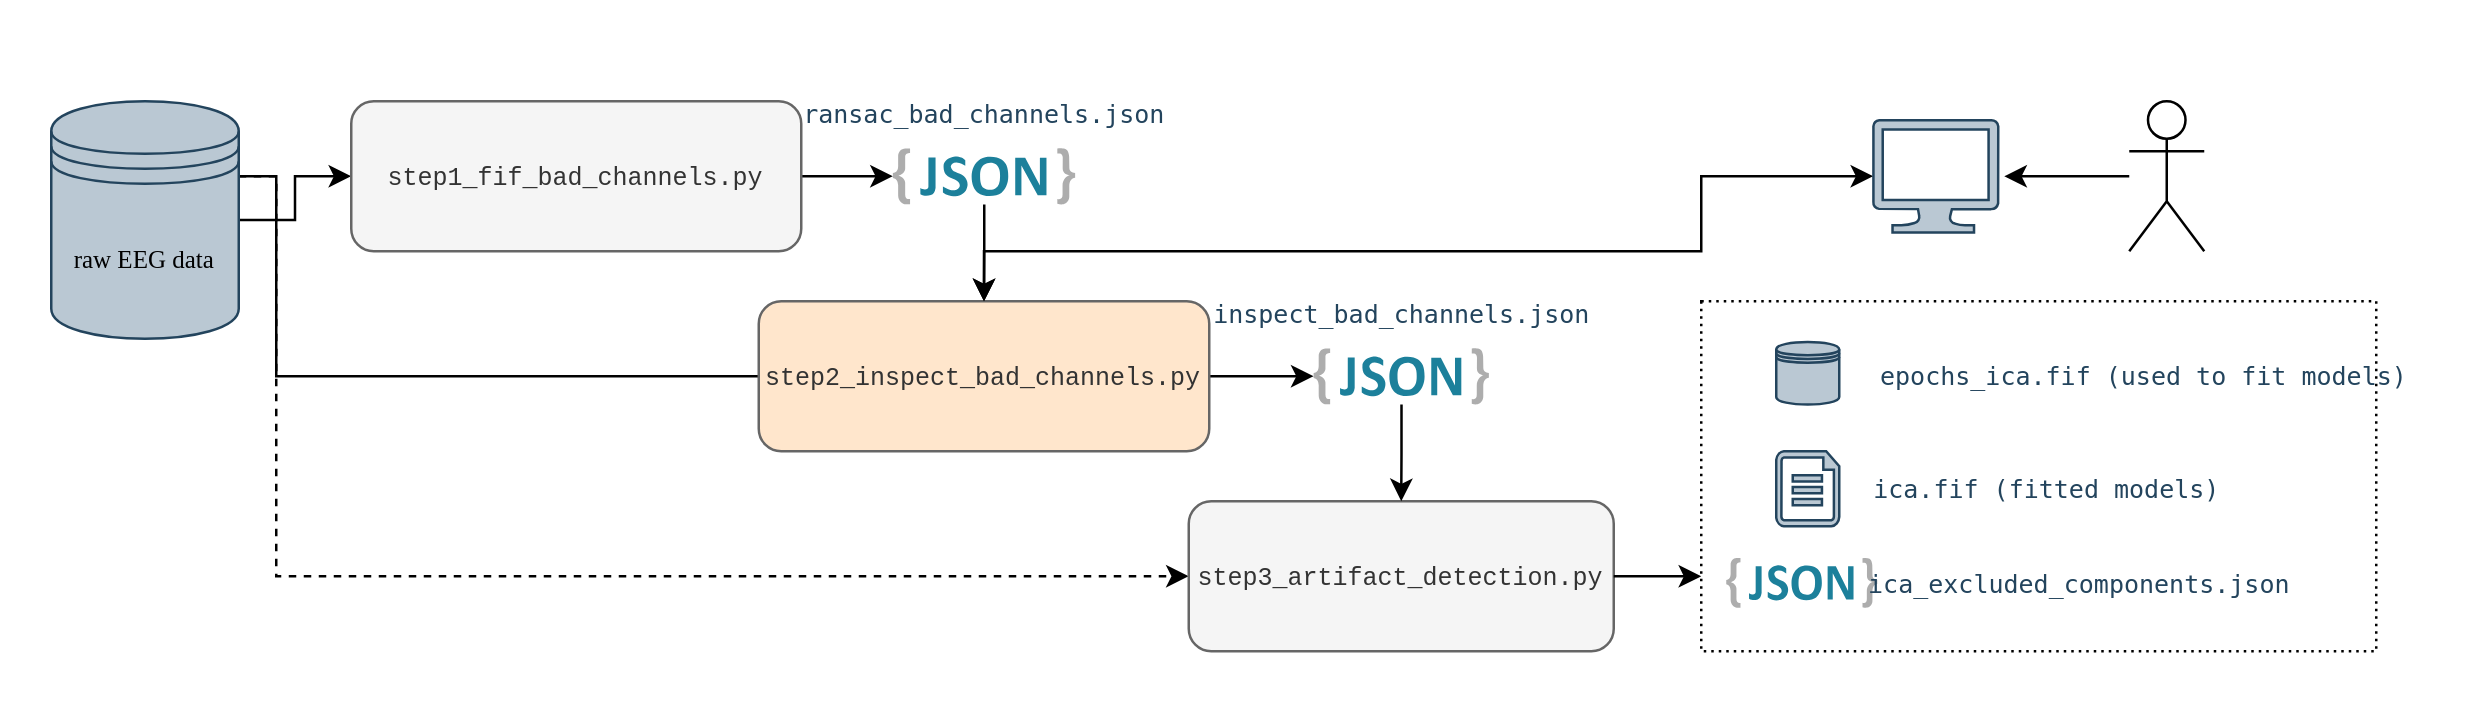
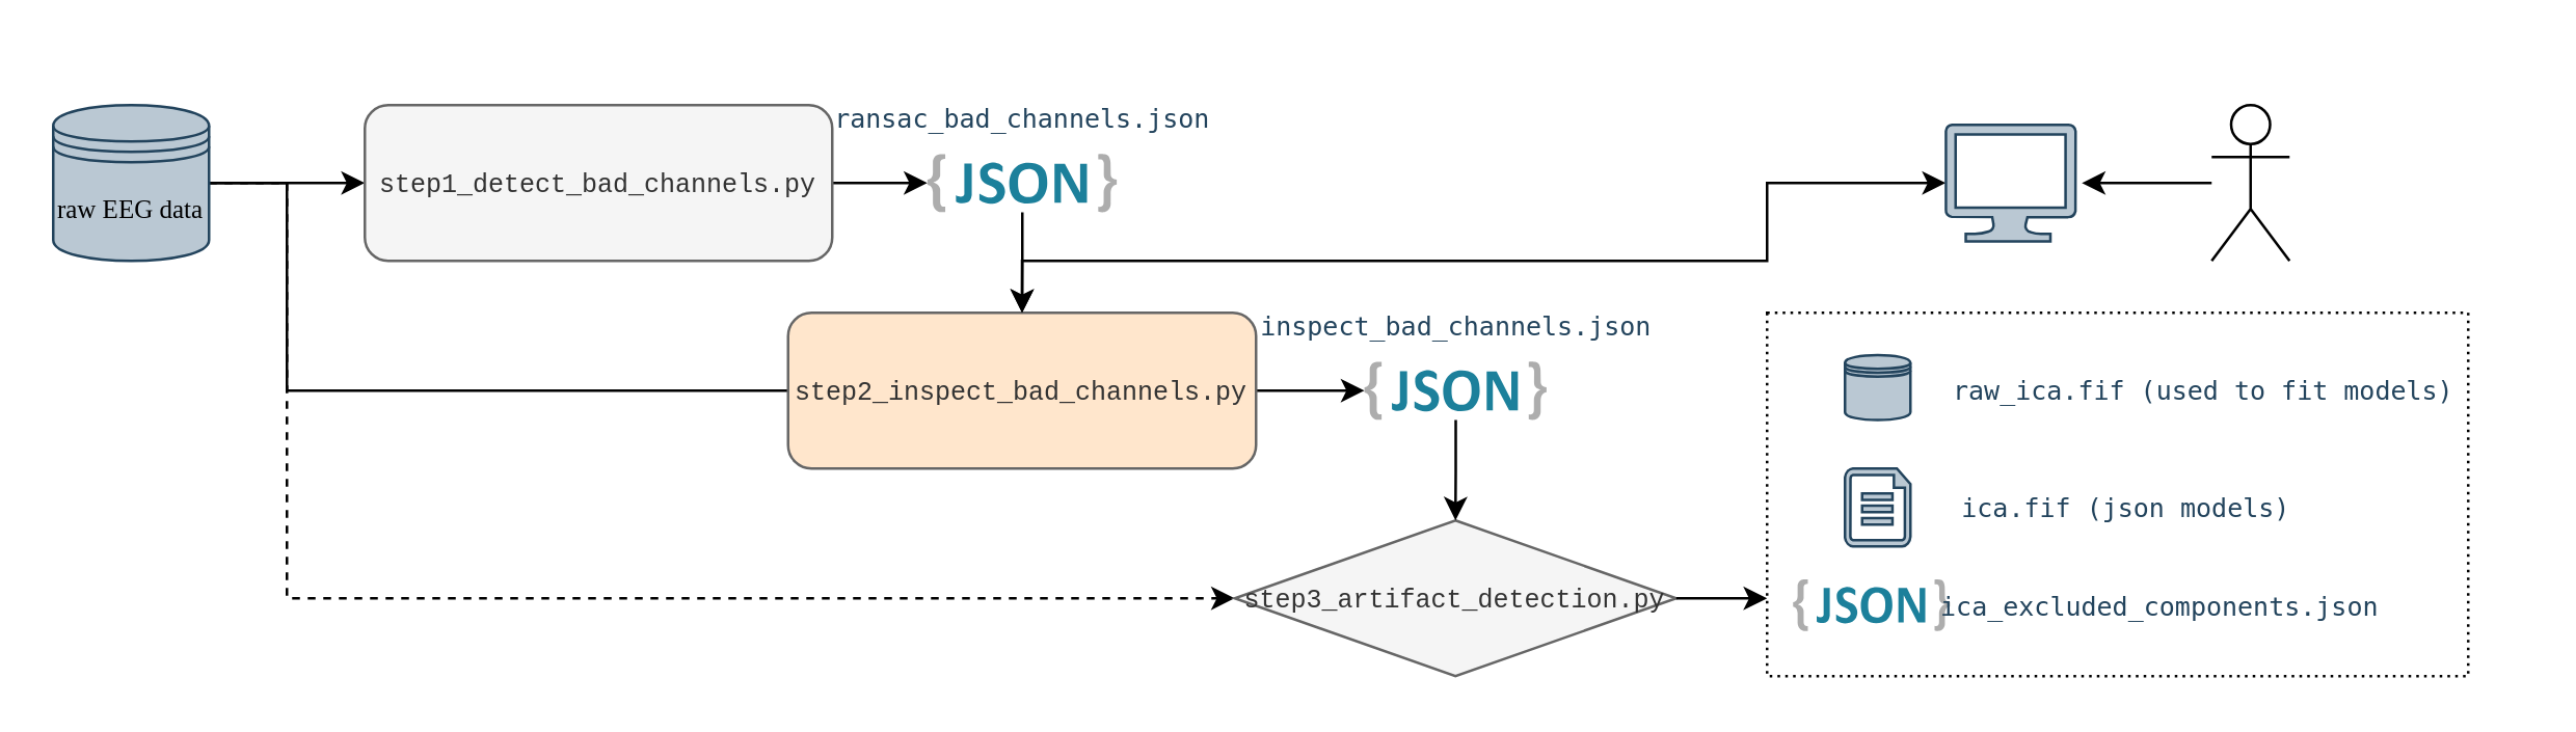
- <mxCell id="7" value="&lt;font style=&quot;font-size: 10px;&quot; face=&quot;Courier New&quot;&gt;step1_fif_bad_channels.py&lt;/font&gt;" style="rounded=1;whiteSpace=wrap;html=1;fillColor=#f5f5f5;fontColor=#333333;strokeColor=#666666;" vertex="1" parent="1"><mxGeometry x="140" y="40" width="180" height="60" as="geometry" /></mxCell>
+ <mxCell id="7" value="&lt;font style=&quot;font-size: 10px;&quot; face=&quot;Courier New&quot;&gt;step1_detect_bad_channels.py&lt;/font&gt;" style="rounded=1;whiteSpace=wrap;html=1;fillColor=#f5f5f5;fontColor=#333333;strokeColor=#666666;" vertex="1" parent="1"><mxGeometry x="140" y="40" width="180" height="60" as="geometry" /></mxCell>
- <mxCell id="5" value="&lt;font style=&quot;font-size: 10px;&quot; face=&quot;Times New Roman&quot;&gt;raw EEG data&lt;/font&gt;" style="shape=datastore;whiteSpace=wrap;html=1;fillColor=#bac8d3;strokeColor=#23445d;" vertex="1" parent="1"><mxGeometry x="20" y="40" width="75" height="95" as="geometry" /></mxCell>
+ <mxCell id="5" value="&lt;font style=&quot;font-size: 10px;&quot; face=&quot;Times New Roman&quot;&gt;raw EEG data&lt;/font&gt;" style="shape=datastore;whiteSpace=wrap;html=1;fillColor=#bac8d3;strokeColor=#23445d;" vertex="1" parent="1"><mxGeometry x="20" y="40" width="60" height="60" as="geometry" /></mxCell>
- <mxCell id="13" value="&lt;pre&gt;&lt;font color=&quot;#23445d&quot;&gt;&lt;span style=&quot;font-size: 10px;&quot;&gt;epochs_ica.fif (used to fit models)&lt;/span&gt;&lt;/font&gt;&lt;/pre&gt;" style="text;html=1;align=left;verticalAlign=middle;resizable=0;points=[];autosize=1;strokeColor=none;fillColor=none;" vertex="1" parent="1"><mxGeometry x="750" y="125" width="220" height="50" as="geometry" /></mxCell>
+ <mxCell id="13" value="&lt;pre&gt;&lt;font color=&quot;#23445d&quot;&gt;&lt;span style=&quot;font-size: 10px;&quot;&gt;raw_ica.fif (used to fit models)&lt;/span&gt;&lt;/font&gt;&lt;/pre&gt;" style="text;html=1;align=left;verticalAlign=middle;resizable=0;points=[];autosize=1;strokeColor=none;fillColor=none;" vertex="1" parent="1"><mxGeometry x="750" y="125" width="220" height="50" as="geometry" /></mxCell>
- <mxCell id="27" value="&lt;pre&gt;&lt;font color=&quot;#23445d&quot;&gt;&lt;span style=&quot;font-size: 10px;&quot;&gt; ica.fif (fitted models)&lt;/span&gt;&lt;/font&gt;&lt;/pre&gt;" style="text;html=1;align=center;verticalAlign=middle;resizable=0;points=[];autosize=1;strokeColor=none;fillColor=none;" vertex="1" parent="25"><mxGeometry x="25.2" width="160" height="50" as="geometry" /></mxCell>
+ <mxCell id="27" value="&lt;pre&gt;&lt;font color=&quot;#23445d&quot;&gt;&lt;span style=&quot;font-size: 10px;&quot;&gt; ica.fif (json models)&lt;/span&gt;&lt;/font&gt;&lt;/pre&gt;" style="text;html=1;align=center;verticalAlign=middle;resizable=0;points=[];autosize=1;strokeColor=none;fillColor=none;" vertex="1" parent="25"><mxGeometry x="25.2" width="160" height="50" as="geometry" /></mxCell>
- <mxCell id="10" value="&lt;font style=&quot;font-size: 10px;&quot; face=&quot;Courier New&quot;&gt;step3_artifact_detection.py&lt;/font&gt;" style="rounded=1;whiteSpace=wrap;html=1;fillColor=#f5f5f5;fontColor=#333333;strokeColor=#666666;" vertex="1" parent="1"><mxGeometry x="475" y="200" width="170" height="60" as="geometry" /></mxCell>
+ <mxCell id="10" value="&lt;font style=&quot;font-size: 10px;&quot; face=&quot;Courier New&quot;&gt;step3_artifact_detection.py&lt;/font&gt;" style="rhombus;whiteSpace=wrap;html=1;fillColor=#f5f5f5;fontColor=#333333;strokeColor=#666666;" vertex="1" parent="1"><mxGeometry x="475" y="200" width="170" height="60" as="geometry" /></mxCell>
